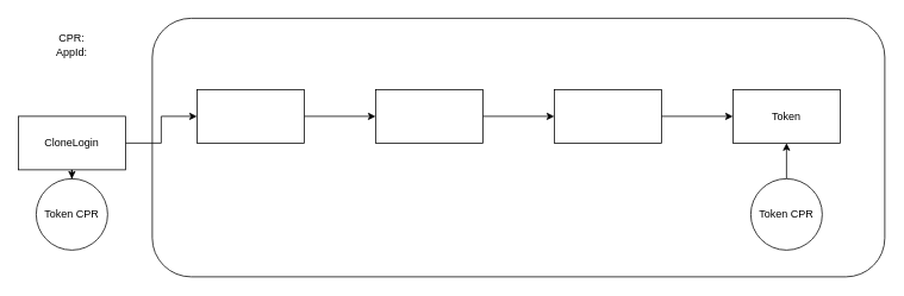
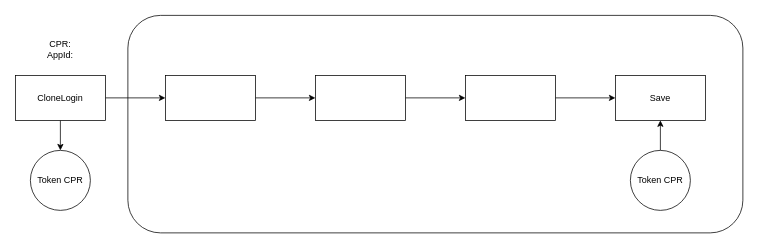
- <mxCell id="6" value="CPR:&lt;br&gt;AppId:" style="text;html=1;strokeColor=none;fillColor=none;align=center;verticalAlign=middle;whiteSpace=wrap;rounded=0;" vertex="1" parent="1"><mxGeometry x="50" y="35" width="60" height="30" as="geometry" /></mxCell>
+ <mxCell id="6" value="CPR:&lt;br&gt;AppId:" style="text;html=1;strokeColor=none;fillColor=none;align=center;verticalAlign=middle;whiteSpace=wrap;rounded=0;" vertex="1" parent="1"><mxGeometry x="50" y="50" width="60" height="30" as="geometry" /></mxCell>
- <mxCell id="13" value="Token" style="rounded=0;whiteSpace=wrap;html=1;" vertex="1" parent="1"><mxGeometry x="820" y="100" width="120" height="60" as="geometry" /></mxCell>
+ <mxCell id="13" value="Save" style="rounded=0;whiteSpace=wrap;html=1;" vertex="1" parent="1"><mxGeometry x="820" y="100" width="120" height="60" as="geometry" /></mxCell>
- <mxCell id="5" value="CloneLogin" style="rounded=0;whiteSpace=wrap;html=1;" vertex="1" parent="1"><mxGeometry x="20" y="130" width="120" height="60" as="geometry" /></mxCell>
+ <mxCell id="5" value="CloneLogin" style="rounded=0;whiteSpace=wrap;html=1;" vertex="1" parent="1"><mxGeometry x="20" y="100" width="120" height="60" as="geometry" /></mxCell>
